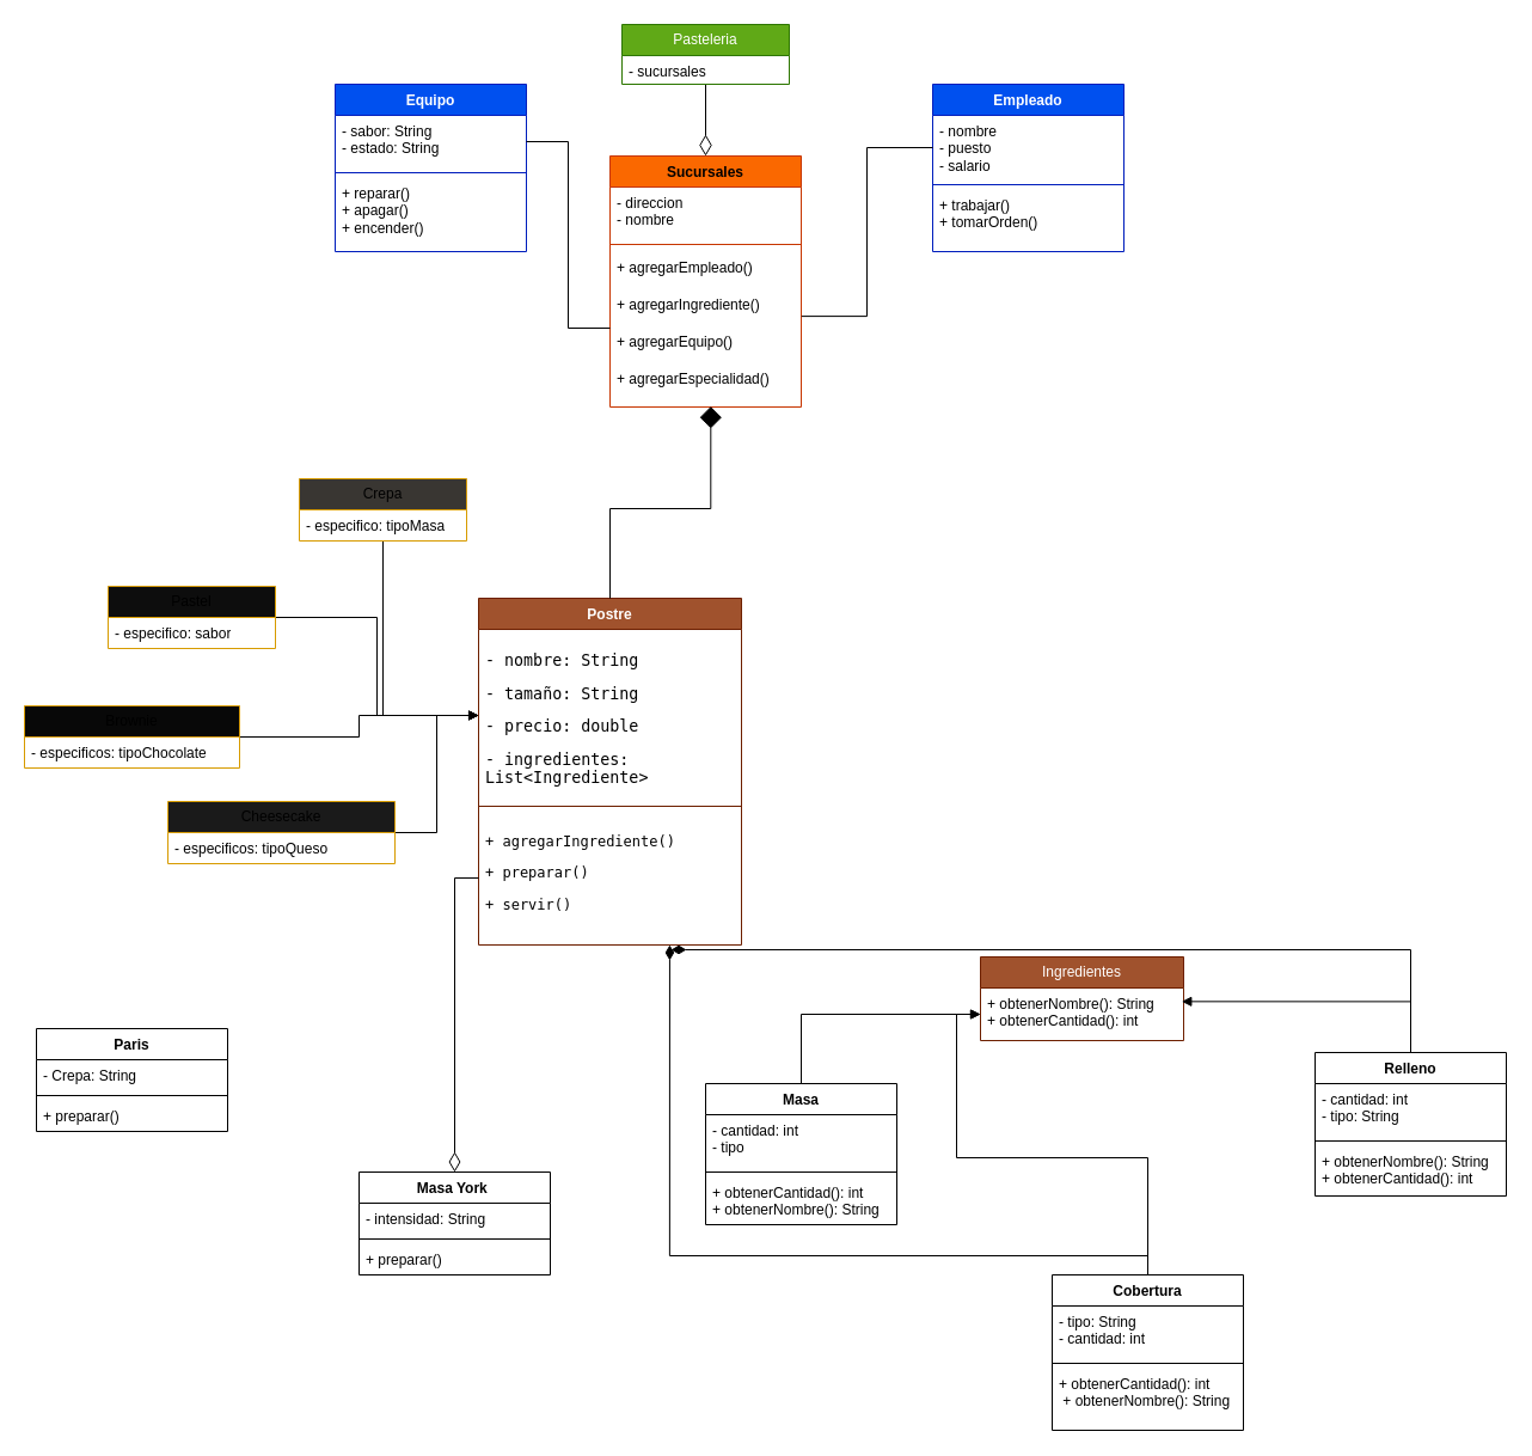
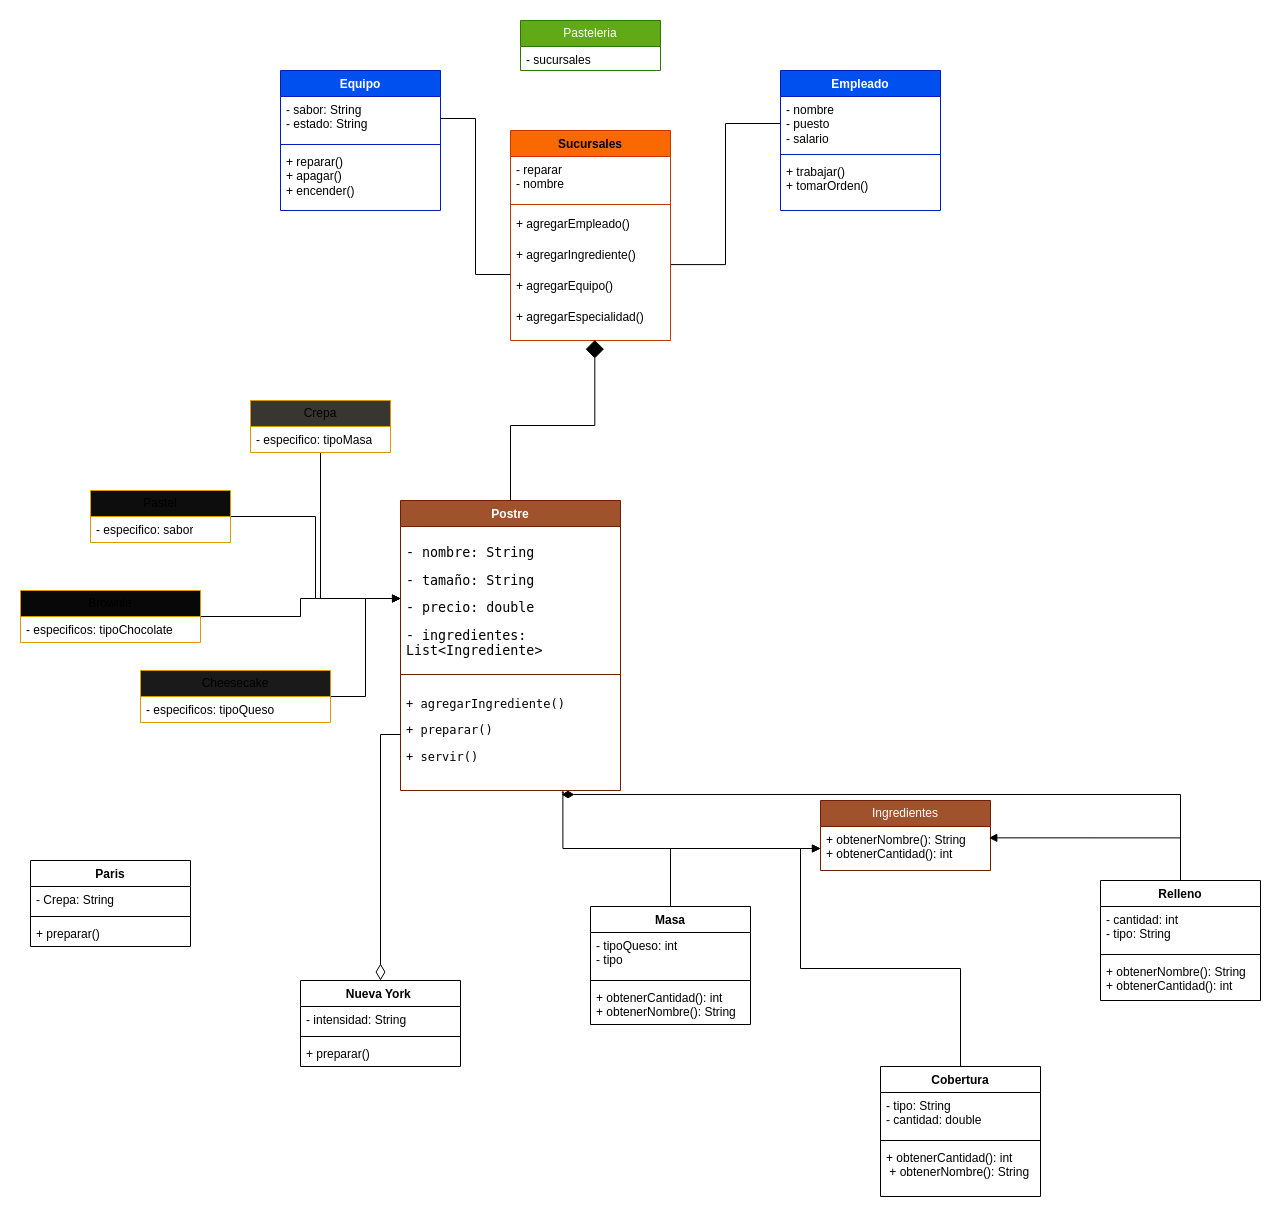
- <mxCell id="3" style="edgeStyle=orthogonalEdgeStyle;rounded=0;orthogonalLoop=1;jettySize=auto;html=1;endArrow=diamondThin;endFill=0;endSize=15;" parent="1" source="4" target="6" edge="1"><mxGeometry relative="1" as="geometry" /></mxCell>
- <mxCell id="7" value="- direccion&amp;nbsp;&lt;br&gt;- nombre" style="text;strokeColor=none;fillColor=none;align=left;verticalAlign=top;spacingLeft=4;spacingRight=4;overflow=hidden;rotatable=0;points=[[0,0.5],[1,0.5]];portConstraint=eastwest;whiteSpace=wrap;html=1;" parent="6" vertex="1"><mxGeometry y="26" width="160" height="44" as="geometry" /></mxCell>
+ <mxCell id="7" value="- reparar&amp;nbsp;&lt;br&gt;- nombre" style="text;strokeColor=none;fillColor=none;align=left;verticalAlign=top;spacingLeft=4;spacingRight=4;overflow=hidden;rotatable=0;points=[[0,0.5],[1,0.5]];portConstraint=eastwest;whiteSpace=wrap;html=1;" parent="6" vertex="1"><mxGeometry y="26" width="160" height="44" as="geometry" /></mxCell>
+ <mxCell id="47" style="edgeStyle=orthogonalEdgeStyle;rounded=0;orthogonalLoop=1;jettySize=auto;html=1;entryX=0.738;entryY=1;entryDx=0;entryDy=0;entryPerimeter=0;endArrow=diamondThin;endFill=1;endSize=1;" parent="1" source="38" target="19" edge="1"><mxGeometry relative="1" as="geometry" /></mxCell>
- <mxCell id="39" value="- cantidad: int&lt;br&gt;- tipo&lt;br&gt;" style="text;fillColor=none;align=left;verticalAlign=top;spacingLeft=4;spacingRight=4;overflow=hidden;rotatable=0;points=[[0,0.5],[1,0.5]];portConstraint=eastwest;whiteSpace=wrap;html=1;" parent="38" vertex="1"><mxGeometry y="26" width="160" height="44" as="geometry" /></mxCell>
+ <mxCell id="39" value="- tipoQueso: int&lt;br&gt;- tipo&lt;br&gt;" style="text;fillColor=none;align=left;verticalAlign=top;spacingLeft=4;spacingRight=4;overflow=hidden;rotatable=0;points=[[0,0.5],[1,0.5]];portConstraint=eastwest;whiteSpace=wrap;html=1;" parent="38" vertex="1"><mxGeometry y="26" width="160" height="44" as="geometry" /></mxCell>
- <mxCell id="24" value="Masa York&amp;nbsp;" style="swimlane;fontStyle=1;align=center;verticalAlign=top;childLayout=stackLayout;horizontal=1;startSize=26;horizontalStack=0;resizeParent=1;resizeParentMax=0;resizeLast=0;collapsible=1;marginBottom=0;whiteSpace=wrap;html=1;fillColor=none;" parent="1" vertex="1"><mxGeometry x="300" y="980" width="160" height="86" as="geometry" /></mxCell>
+ <mxCell id="24" value="Nueva York&amp;nbsp;" style="swimlane;fontStyle=1;align=center;verticalAlign=top;childLayout=stackLayout;horizontal=1;startSize=26;horizontalStack=0;resizeParent=1;resizeParentMax=0;resizeLast=0;collapsible=1;marginBottom=0;whiteSpace=wrap;html=1;fillColor=none;" parent="1" vertex="1"><mxGeometry x="300" y="980" width="160" height="86" as="geometry" /></mxCell>
- <mxCell id="48" style="edgeStyle=orthogonalEdgeStyle;rounded=0;orthogonalLoop=1;jettySize=auto;html=1;entryX=0.727;entryY=1;entryDx=0;entryDy=0;entryPerimeter=0;endArrow=diamondThin;endFill=1;endSize=10;" parent="1" source="33" target="19" edge="1"><mxGeometry relative="1" as="geometry"><Array as="points"><mxPoint x="960" y="1050" /><mxPoint y="1050" x="560" /></Array></mxGeometry></mxCell>
- <mxCell id="34" value="- tipo: String&lt;div&gt;- cantidad: int&lt;br&gt;&lt;/div&gt;" style="text;strokeColor=none;fillColor=none;align=left;verticalAlign=top;spacingLeft=4;spacingRight=4;overflow=hidden;rotatable=0;points=[[0,0.5],[1,0.5]];portConstraint=eastwest;whiteSpace=wrap;html=1;" parent="33" vertex="1"><mxGeometry y="26" width="160" height="44" as="geometry" /></mxCell>
+ <mxCell id="34" value="- tipo: String&lt;div&gt;- cantidad: double&lt;br&gt;&lt;/div&gt;" style="text;strokeColor=none;fillColor=none;align=left;verticalAlign=top;spacingLeft=4;spacingRight=4;overflow=hidden;rotatable=0;points=[[0,0.5],[1,0.5]];portConstraint=eastwest;whiteSpace=wrap;html=1;" parent="33" vertex="1"><mxGeometry y="26" width="160" height="44" as="geometry" /></mxCell>
